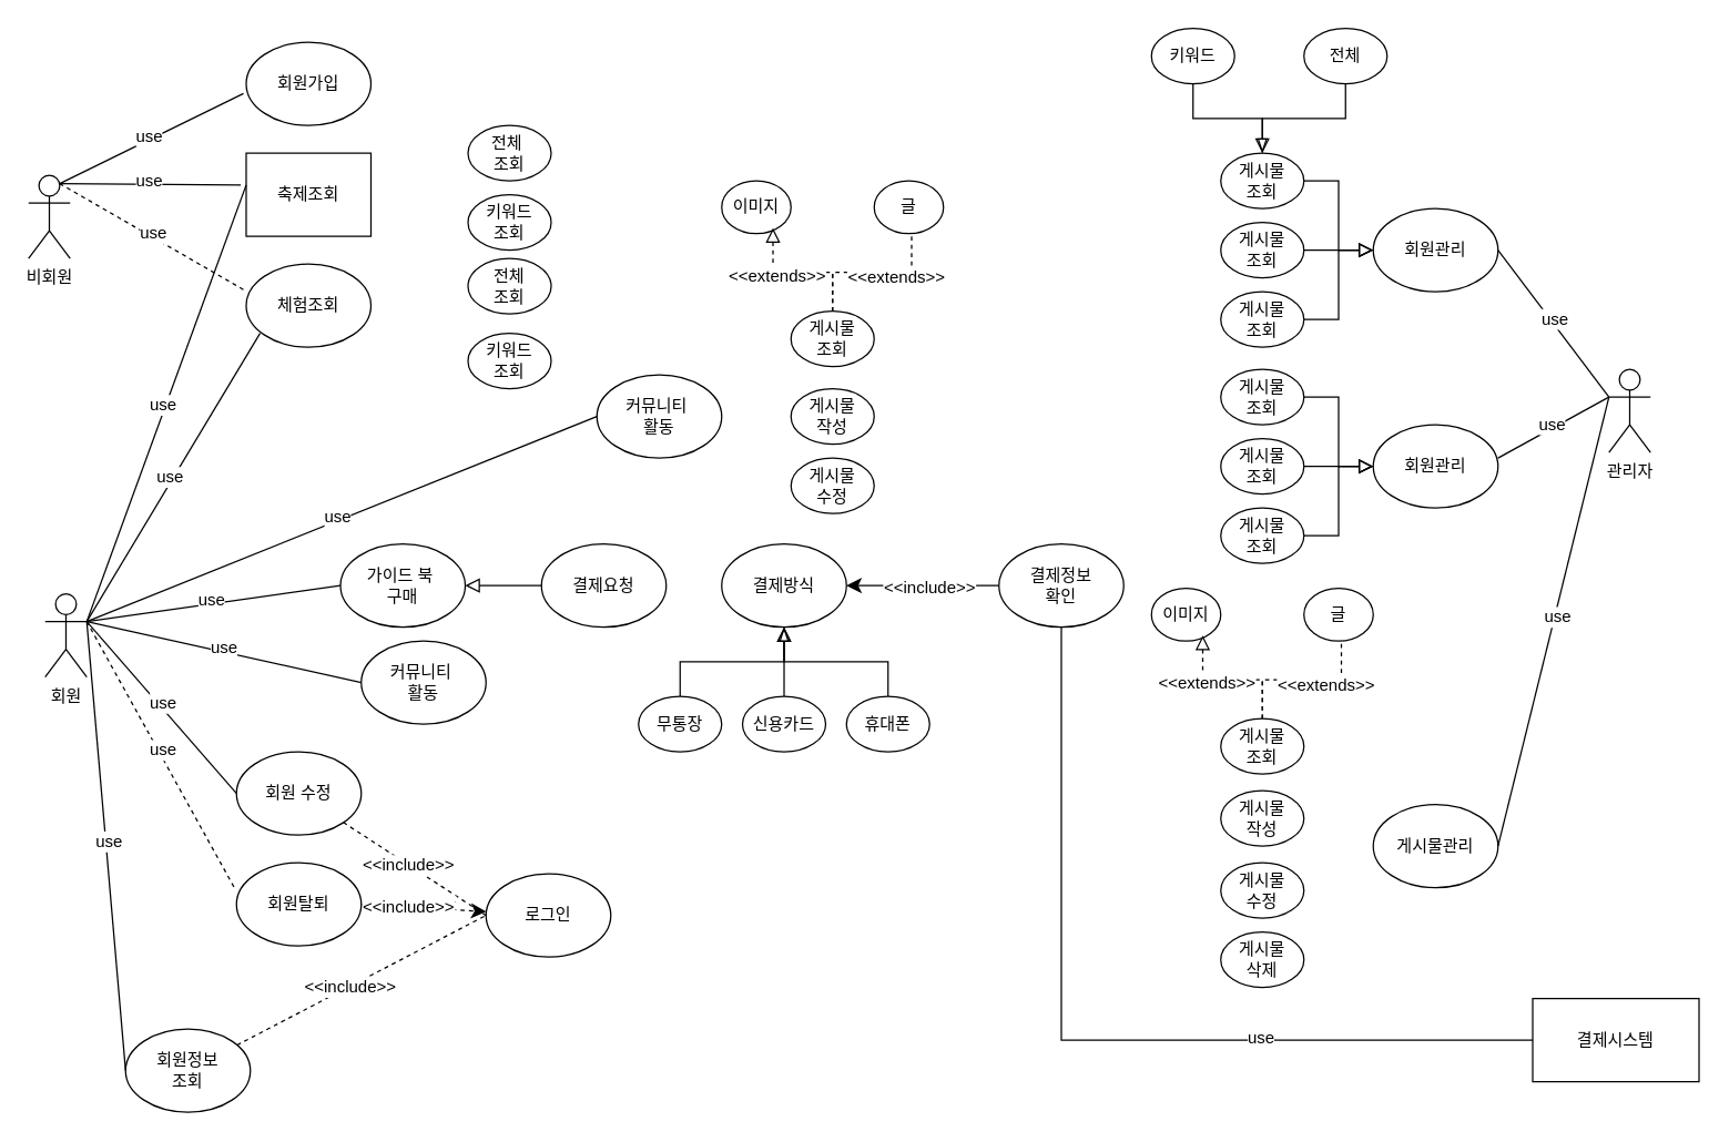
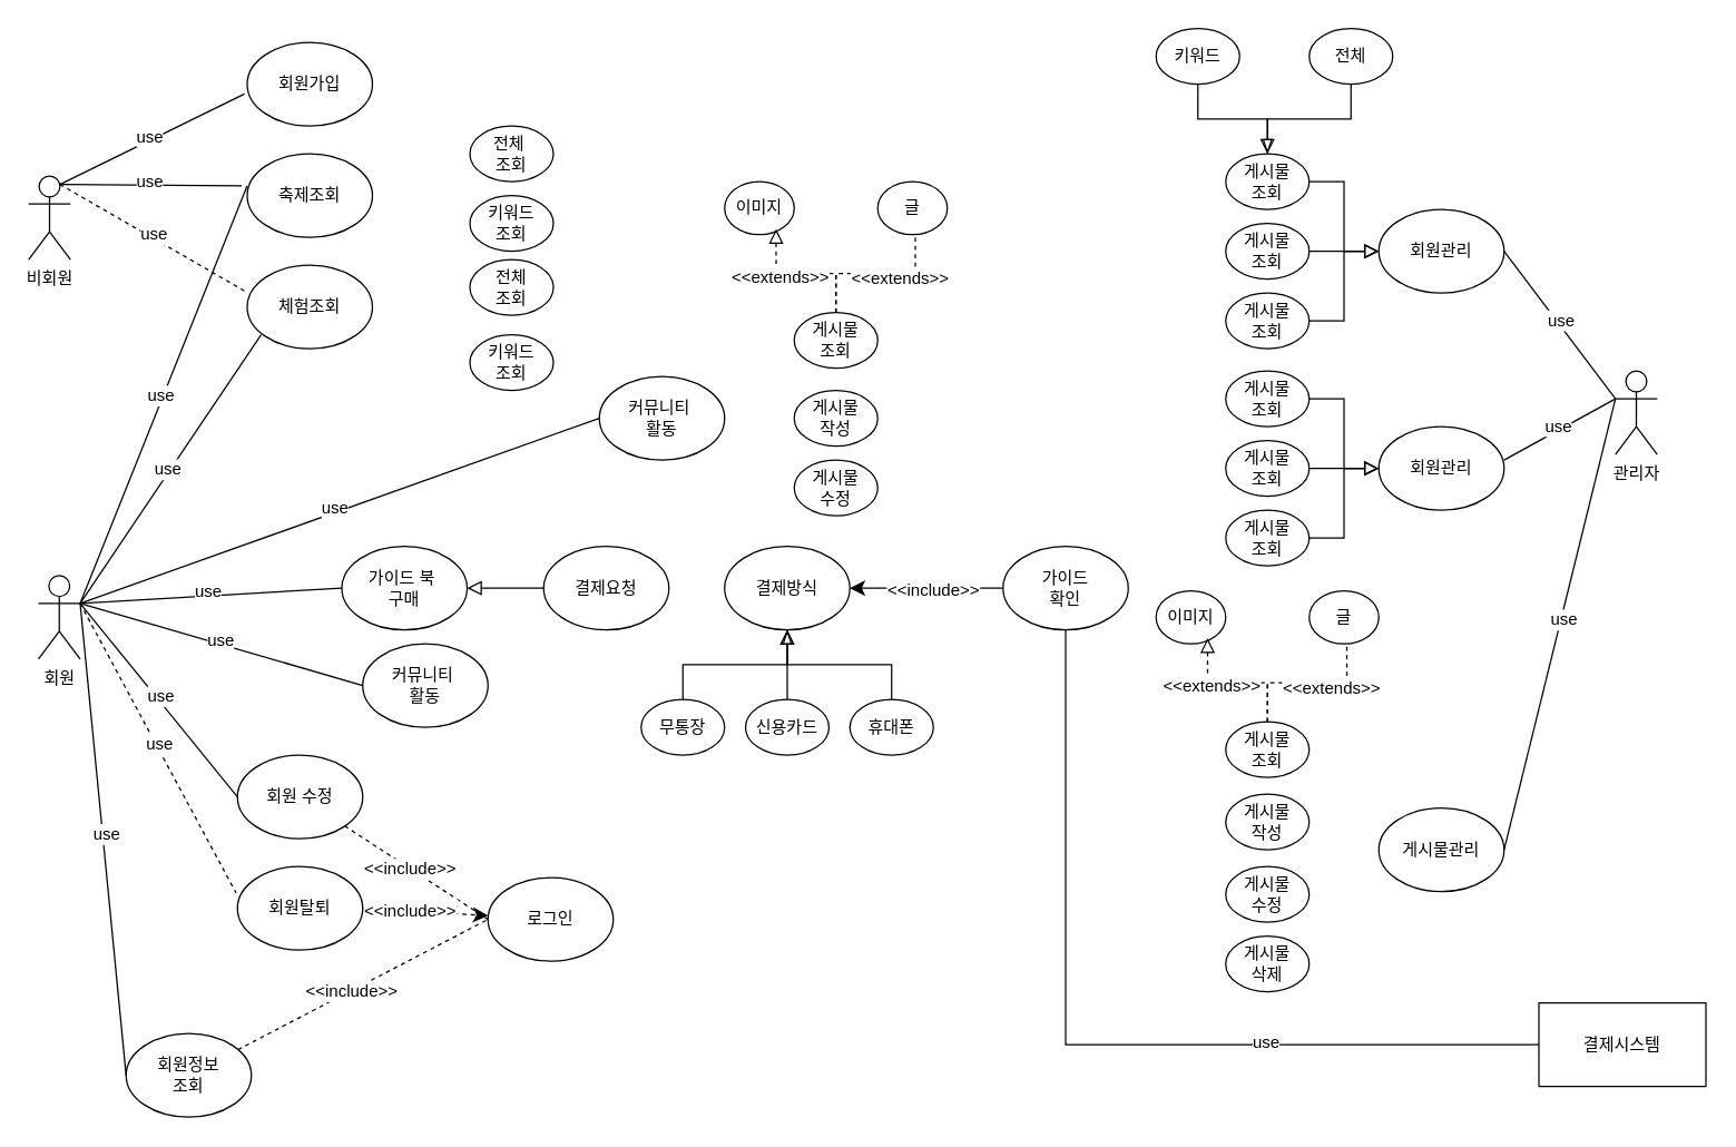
- <mxCell id="5" value="축제조회" style="whiteSpace=wrap;html=1;rounded=0;" vertex="1" parent="1"><mxGeometry x="177" y="110" width="90" height="60" as="geometry" /></mxCell>
+ <mxCell id="5" value="축제조회" style="ellipse;whiteSpace=wrap;html=1;" vertex="1" parent="1"><mxGeometry x="177" y="110" width="90" height="60" as="geometry" /></mxCell>
- <mxCell id="47" value="결제정보&lt;div&gt;확인&lt;/div&gt;" style="ellipse;whiteSpace=wrap;html=1;" vertex="1" parent="1"><mxGeometry x="720" y="392" width="90" height="60" as="geometry" /></mxCell>
+ <mxCell id="47" value="가이드&lt;div&gt;확인&lt;/div&gt;" style="ellipse;whiteSpace=wrap;html=1;" vertex="1" parent="1"><mxGeometry x="720" y="392" width="90" height="60" as="geometry" /></mxCell>
- <mxCell id="3" value="회원" style="shape=umlActor;verticalLabelPosition=bottom;verticalAlign=top;html=1;outlineConnect=0;" vertex="1" parent="1"><mxGeometry x="32" y="428" width="30" height="60" as="geometry" /></mxCell>
+ <mxCell id="3" value="회원" style="shape=umlActor;verticalLabelPosition=bottom;verticalAlign=top;html=1;outlineConnect=0;" vertex="1" parent="1"><mxGeometry x="27" y="413" width="30" height="60" as="geometry" /></mxCell>
